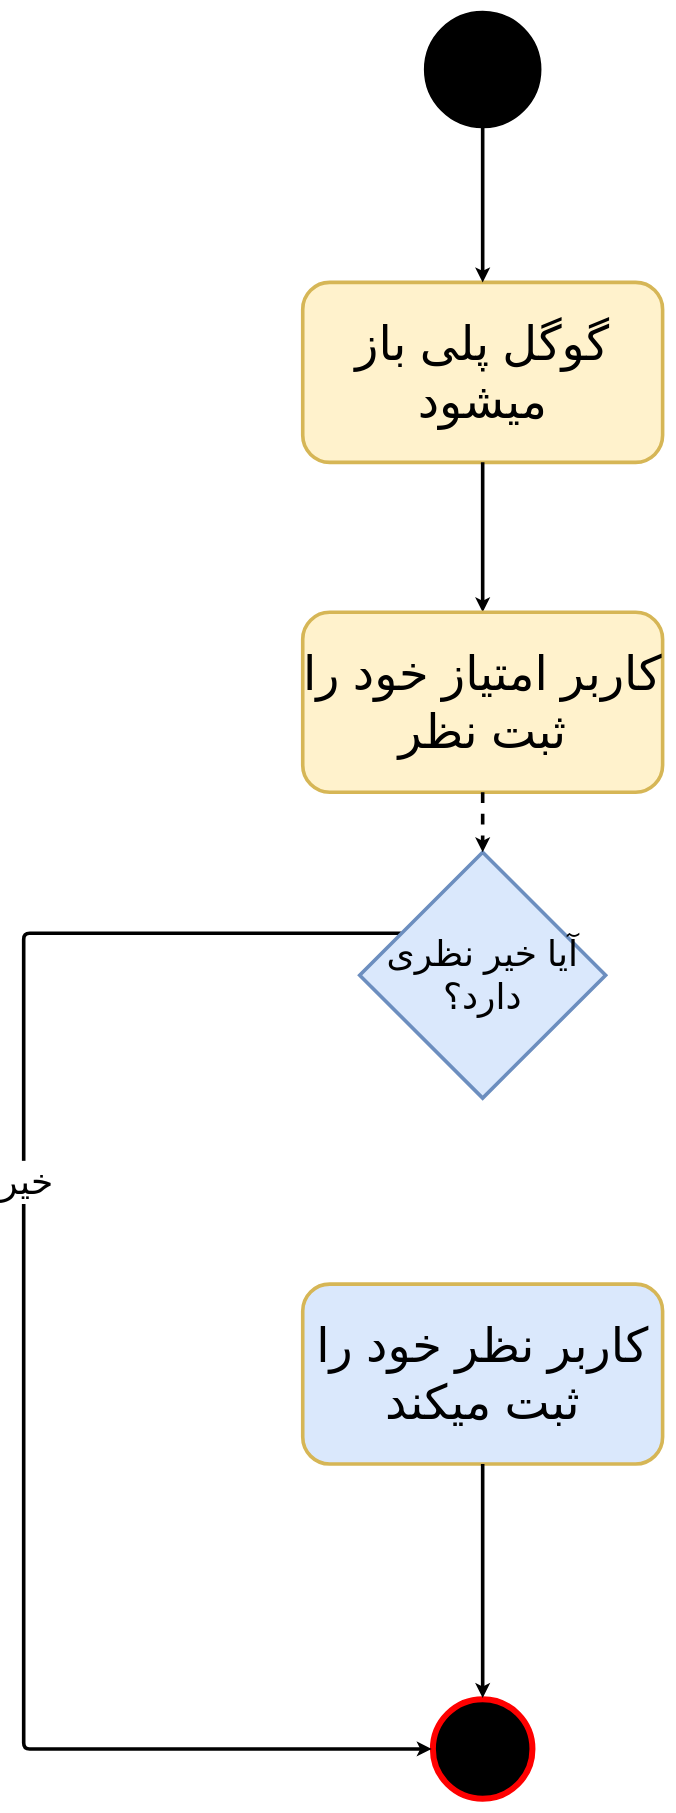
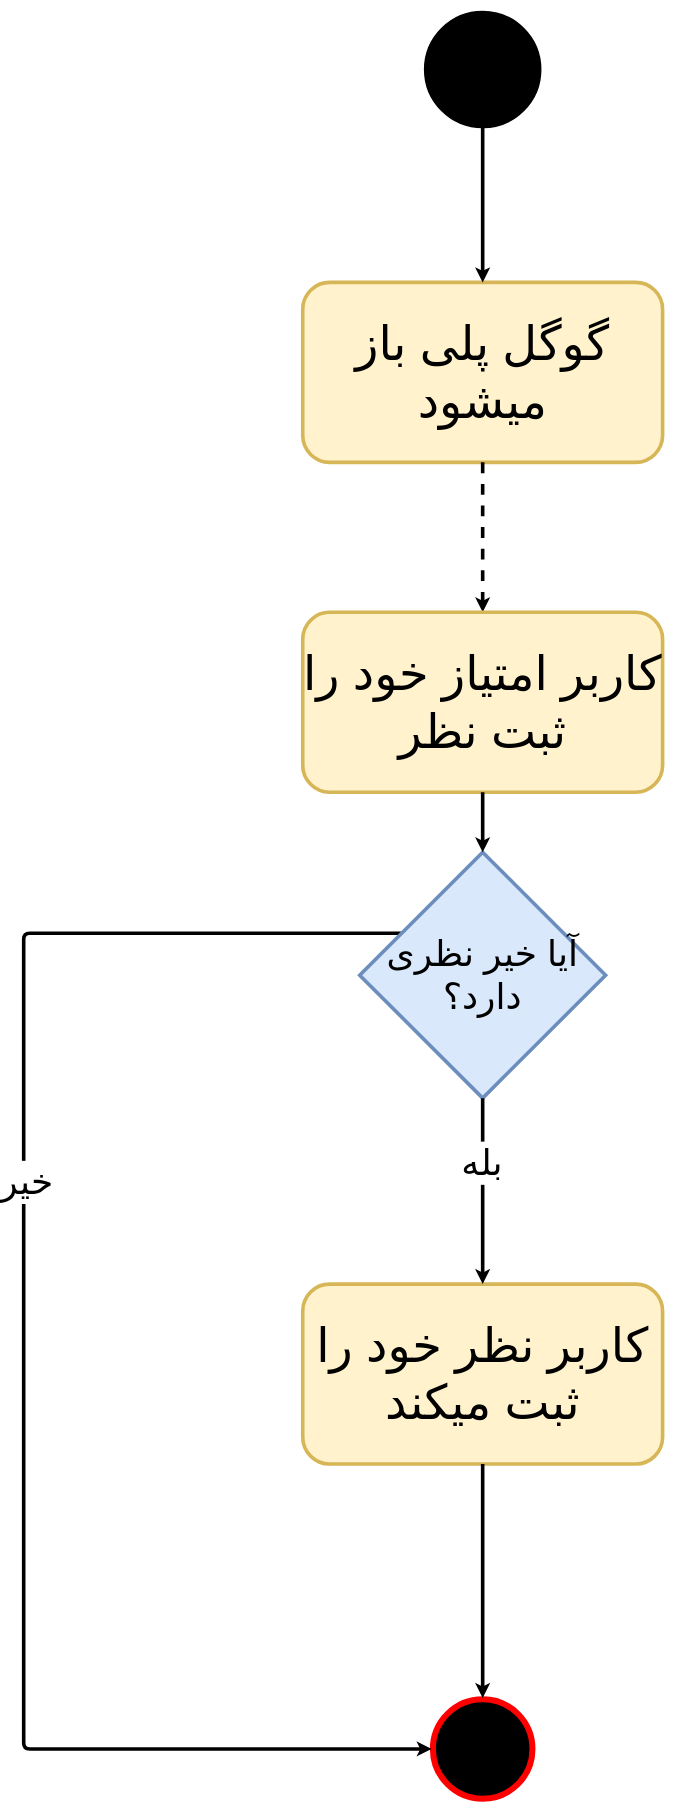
- <mxCell id="6" style="edgeStyle=orthogonalEdgeStyle;curved=0;rounded=1;sketch=0;orthogonalLoop=1;jettySize=auto;html=1;entryX=0.5;entryY=0;entryDx=0;entryDy=0;fontSize=60;strokeWidth=6;align=center;" edge="1" parent="2" source="4" target="13"><mxGeometry relative="1" as="geometry" /></mxCell>
+ <mxCell id="6" style="edgeStyle=orthogonalEdgeStyle;curved=0;rounded=1;sketch=0;orthogonalLoop=1;jettySize=auto;html=1;entryX=0.5;entryY=0;entryDx=0;entryDy=0;fontSize=60;strokeWidth=6;align=center;dashed=1;" edge="1" parent="2" source="4" target="13"><mxGeometry relative="1" as="geometry" /></mxCell>
- <mxCell id="15" style="edgeStyle=orthogonalEdgeStyle;curved=0;rounded=1;sketch=0;orthogonalLoop=1;jettySize=auto;html=1;entryX=0.5;entryY=0;entryDx=0;entryDy=0;fontSize=60;strokeWidth=6;align=center;dashed=1;" edge="1" parent="12" source="13" target="14"><mxGeometry relative="1" as="geometry" /></mxCell>
+ <mxCell id="15" style="edgeStyle=orthogonalEdgeStyle;curved=0;rounded=1;sketch=0;orthogonalLoop=1;jettySize=auto;html=1;entryX=0.5;entryY=0;entryDx=0;entryDy=0;fontSize=60;strokeWidth=6;align=center;" edge="1" parent="12" source="13" target="14"><mxGeometry relative="1" as="geometry" /></mxCell>
+ <mxCell id="16" style="edgeStyle=orthogonalEdgeStyle;curved=0;rounded=1;sketch=0;orthogonalLoop=1;jettySize=auto;html=1;fontSize=60;strokeWidth=6;entryX=0.5;entryY=0;entryDx=0;entryDy=0;align=center;" edge="1" parent="12" source="14" target="7"><mxGeometry relative="1" as="geometry"><mxPoint x="150" y="3130" as="targetPoint" /></mxGeometry></mxCell>
+ <mxCell id="17" value="بله" style="edgeLabel;html=1;align=center;verticalAlign=middle;resizable=0;points=[];fontSize=60;" vertex="1" connectable="0" parent="16"><mxGeometry x="-0.312" y="-2" relative="1" as="geometry"><mxPoint as="offset" /></mxGeometry></mxCell>
- <mxCell id="7" value="کاربر نظر خود را ثبت میکند" style="rounded=1;whiteSpace=wrap;html=1;fontSize=80;strokeWidth=6;fillColor=#dae8fc;strokeColor=#d6b656;align=center;" vertex="1" parent="2"><mxGeometry x="465.19" y="2120" width="600" height="300" as="geometry" /></mxCell>
+ <mxCell id="7" value="کاربر نظر خود را ثبت میکند" style="rounded=1;whiteSpace=wrap;html=1;fontSize=80;strokeWidth=6;fillColor=#fff2cc;strokeColor=#d6b656;align=center;" vertex="1" parent="2"><mxGeometry x="465.19" y="2120" width="600" height="300" as="geometry" /></mxCell>
